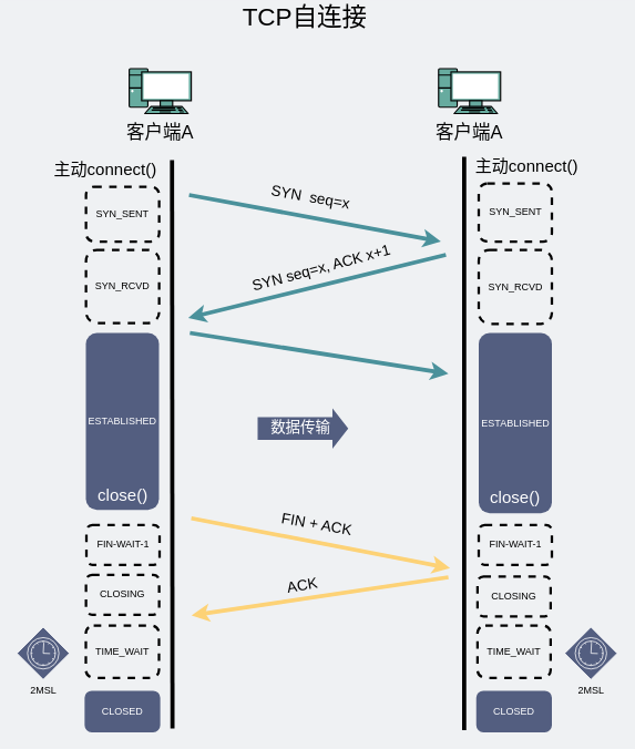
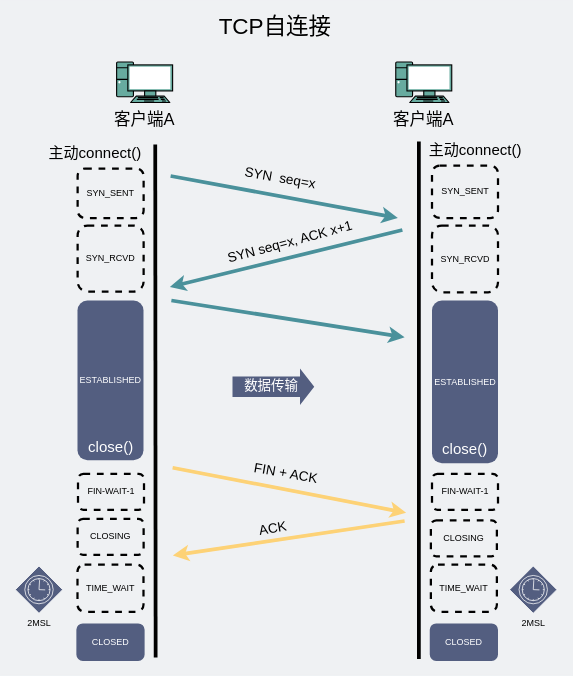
- <mxCell id="4" value="&lt;font style=&quot;font-size: 30px&quot;&gt;TCP自连接&lt;/font&gt;" style="text;html=1;strokeColor=none;fillColor=none;align=center;verticalAlign=middle;whiteSpace=wrap;rounded=0;" parent="1" vertex="1"><mxGeometry x="169" y="5" width="395" height="28" as="geometry" /></mxCell>
+ <mxCell id="4" value="&lt;font style=&quot;font-size: 30px&quot;&gt;TCP自连接&lt;/font&gt;" style="text;html=1;strokeColor=none;fillColor=none;align=center;verticalAlign=middle;whiteSpace=wrap;rounded=0;" parent="1" vertex="1"><mxGeometry x="169" y="20" width="395" height="28" as="geometry" /></mxCell>
